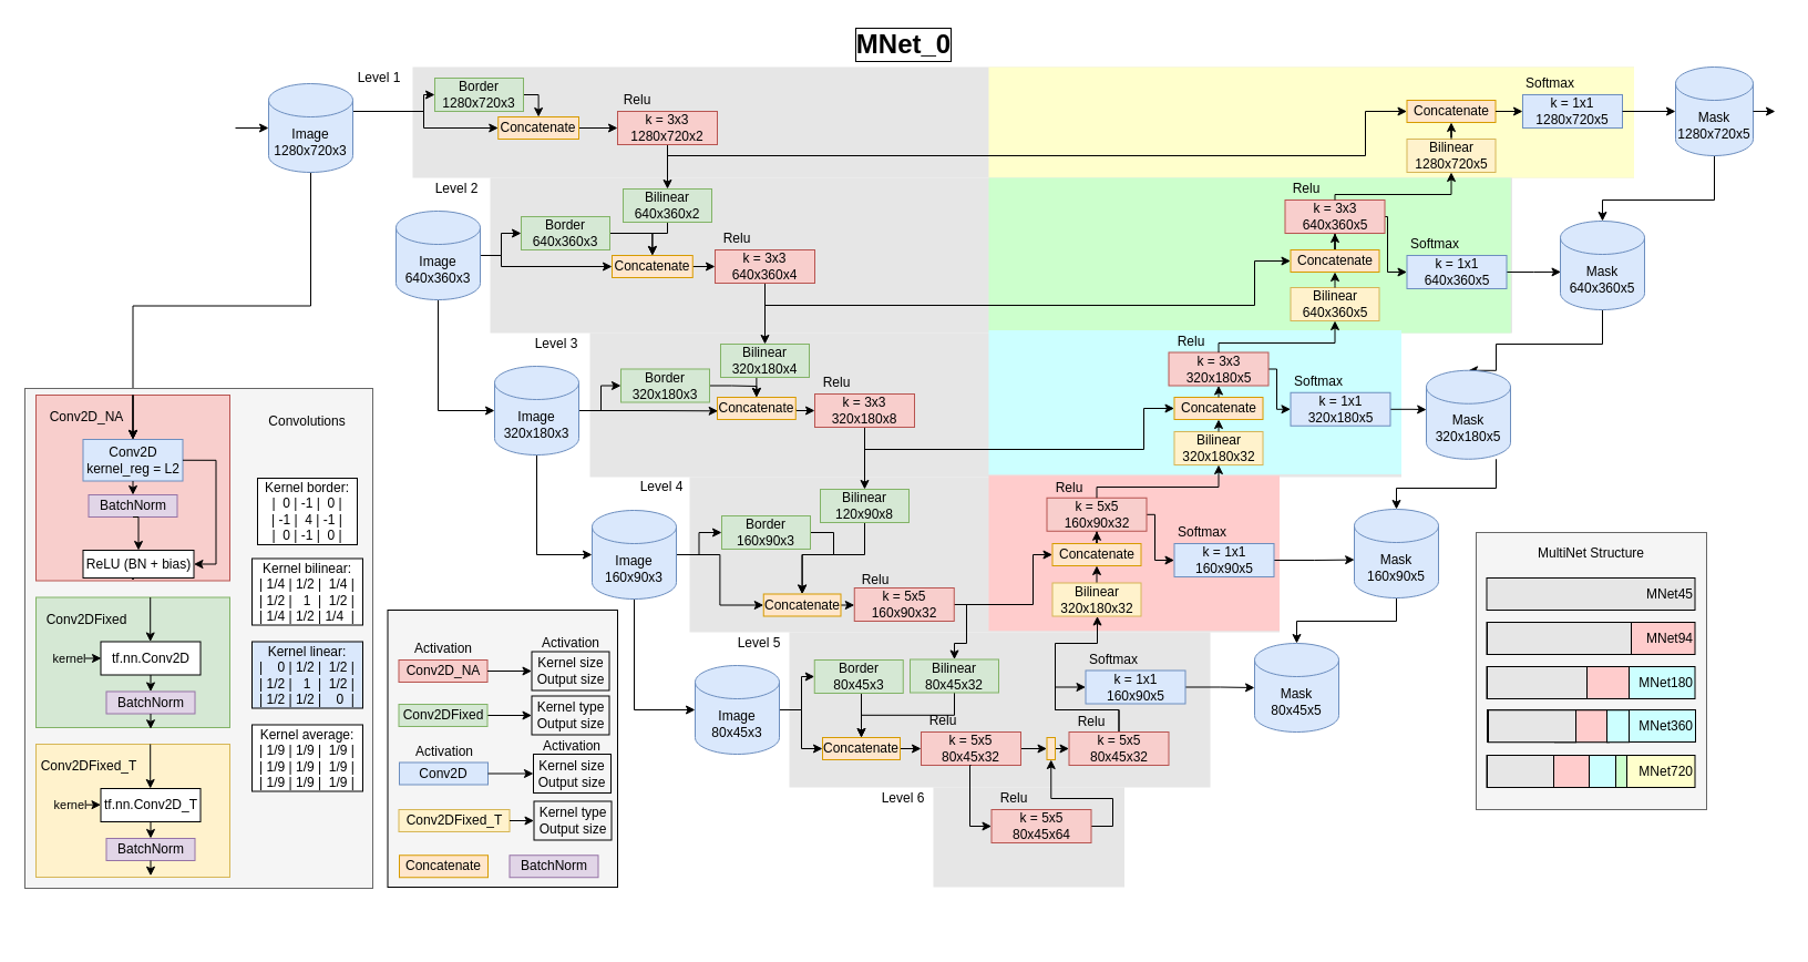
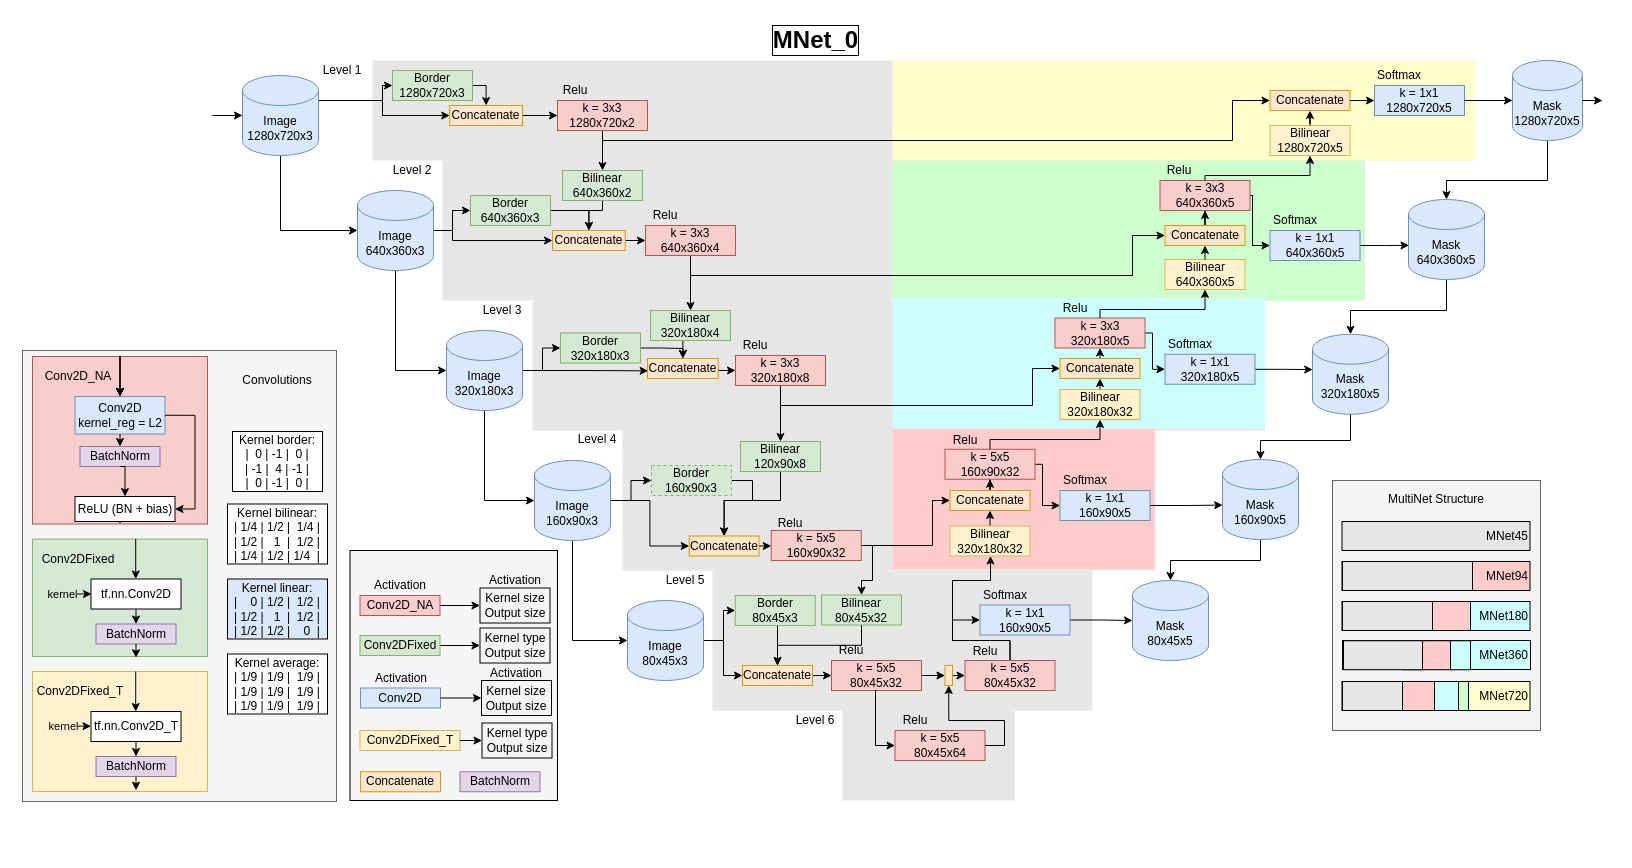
- <mxCell id="13" style="edgeStyle=orthogonalEdgeStyle;rounded=0;orthogonalLoop=1;jettySize=auto;html=1;exitX=0.5;exitY=1;exitDx=0;exitDy=0;exitPerimeter=0;" parent="1" source="14" target="166" edge="1"><mxGeometry relative="1" as="geometry" /></mxCell>
+ <mxCell id="13" style="edgeStyle=orthogonalEdgeStyle;rounded=0;orthogonalLoop=1;jettySize=auto;html=1;exitX=0.5;exitY=1;exitDx=0;exitDy=0;exitPerimeter=0;entryX=0;entryY=0.5;entryDx=0;entryDy=0;entryPerimeter=0;" parent="1" source="14" target="98" edge="1"><mxGeometry relative="1" as="geometry" /></mxCell>
- <mxCell id="131" value="Mask&lt;br&gt;320x180x5" style="shape=cylinder3;whiteSpace=wrap;html=1;boundedLbl=1;backgroundOutline=1;size=15;fillColor=#dae8fc;strokeColor=#6c8ebf;" vertex="1" parent="1"><mxGeometry x="1287" y="333.75" width="76" height="80" as="geometry" /></mxCell>
+ <mxCell id="131" value="Mask&lt;br&gt;320x180x5" style="shape=cylinder3;whiteSpace=wrap;html=1;boundedLbl=1;backgroundOutline=1;size=15;fillColor=#dae8fc;strokeColor=#6c8ebf;" vertex="1" parent="1"><mxGeometry x="1312" y="333.75" width="76" height="80" as="geometry" /></mxCell>
- <mxCell id="125" value="Border&lt;br&gt;160x90x3" style="rounded=0;whiteSpace=wrap;html=1;fillColor=#d5e8d4;strokeColor=#82b366;" parent="1" vertex="1"><mxGeometry x="651" y="465" width="80" height="30" as="geometry" /></mxCell>
+ <mxCell id="125" value="Border&lt;br&gt;160x90x3" style="rounded=0;whiteSpace=wrap;html=1;fillColor=#d5e8d4;strokeColor=#82b366;dashed=1;" parent="1" vertex="1"><mxGeometry x="651" y="465" width="80" height="30" as="geometry" /></mxCell>
